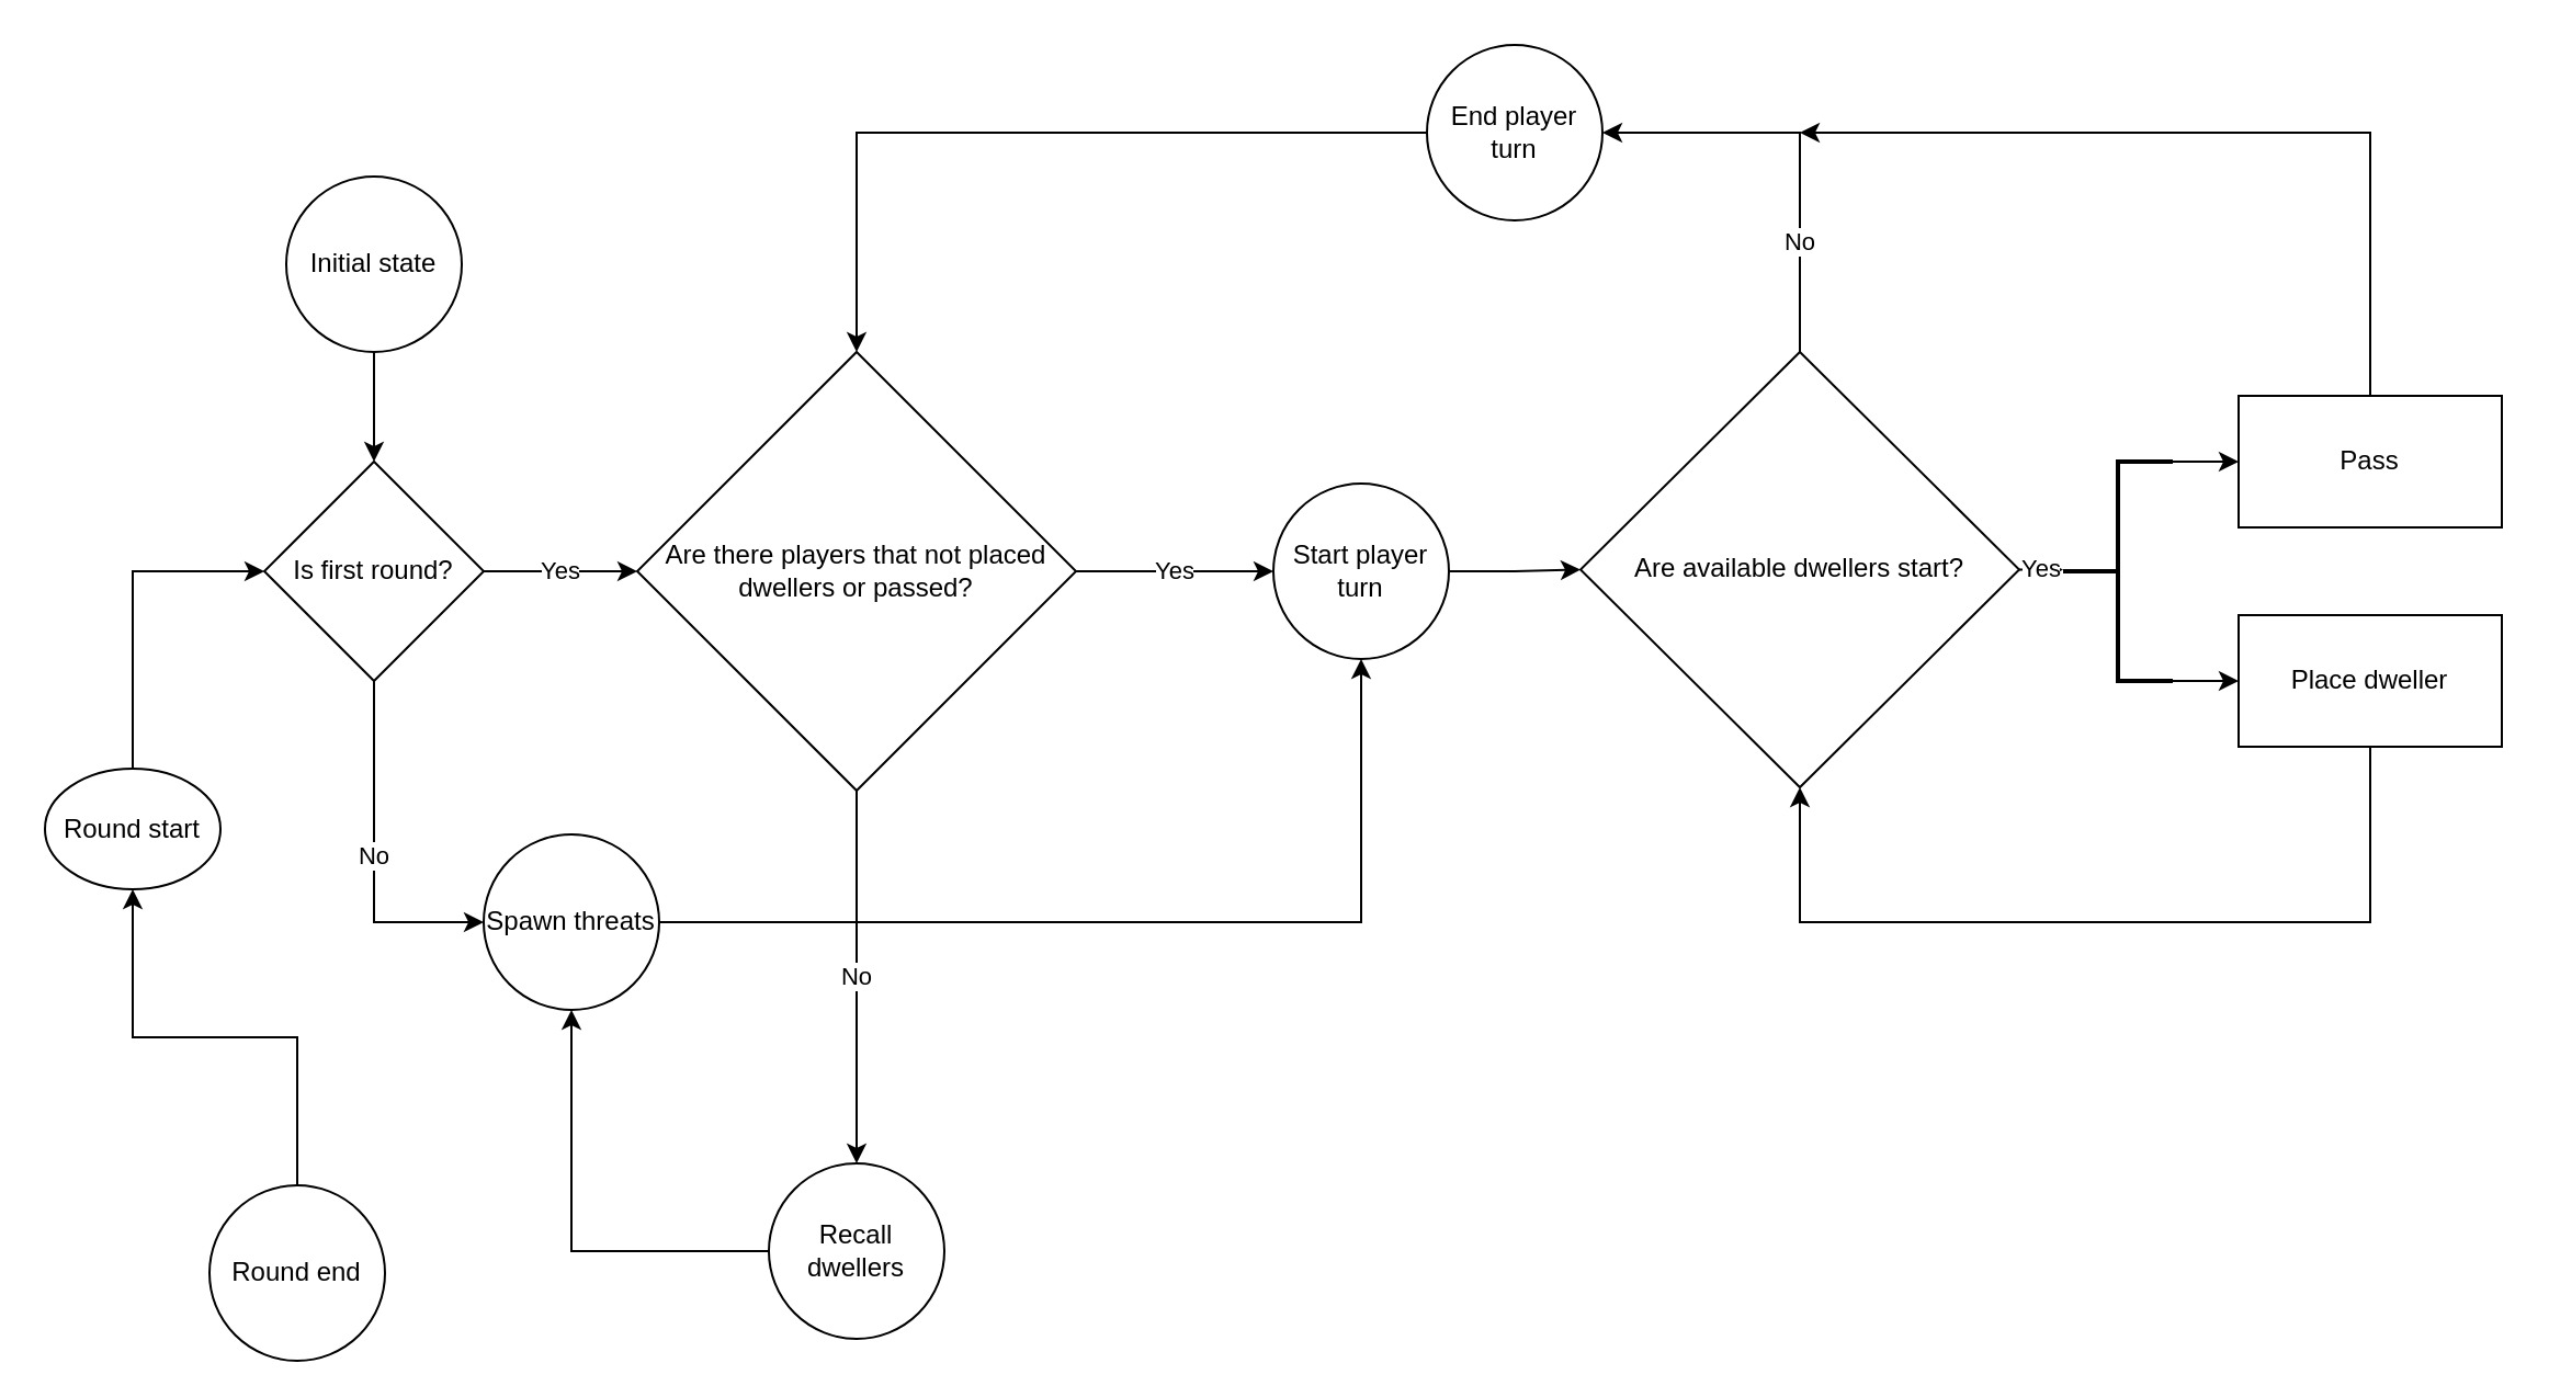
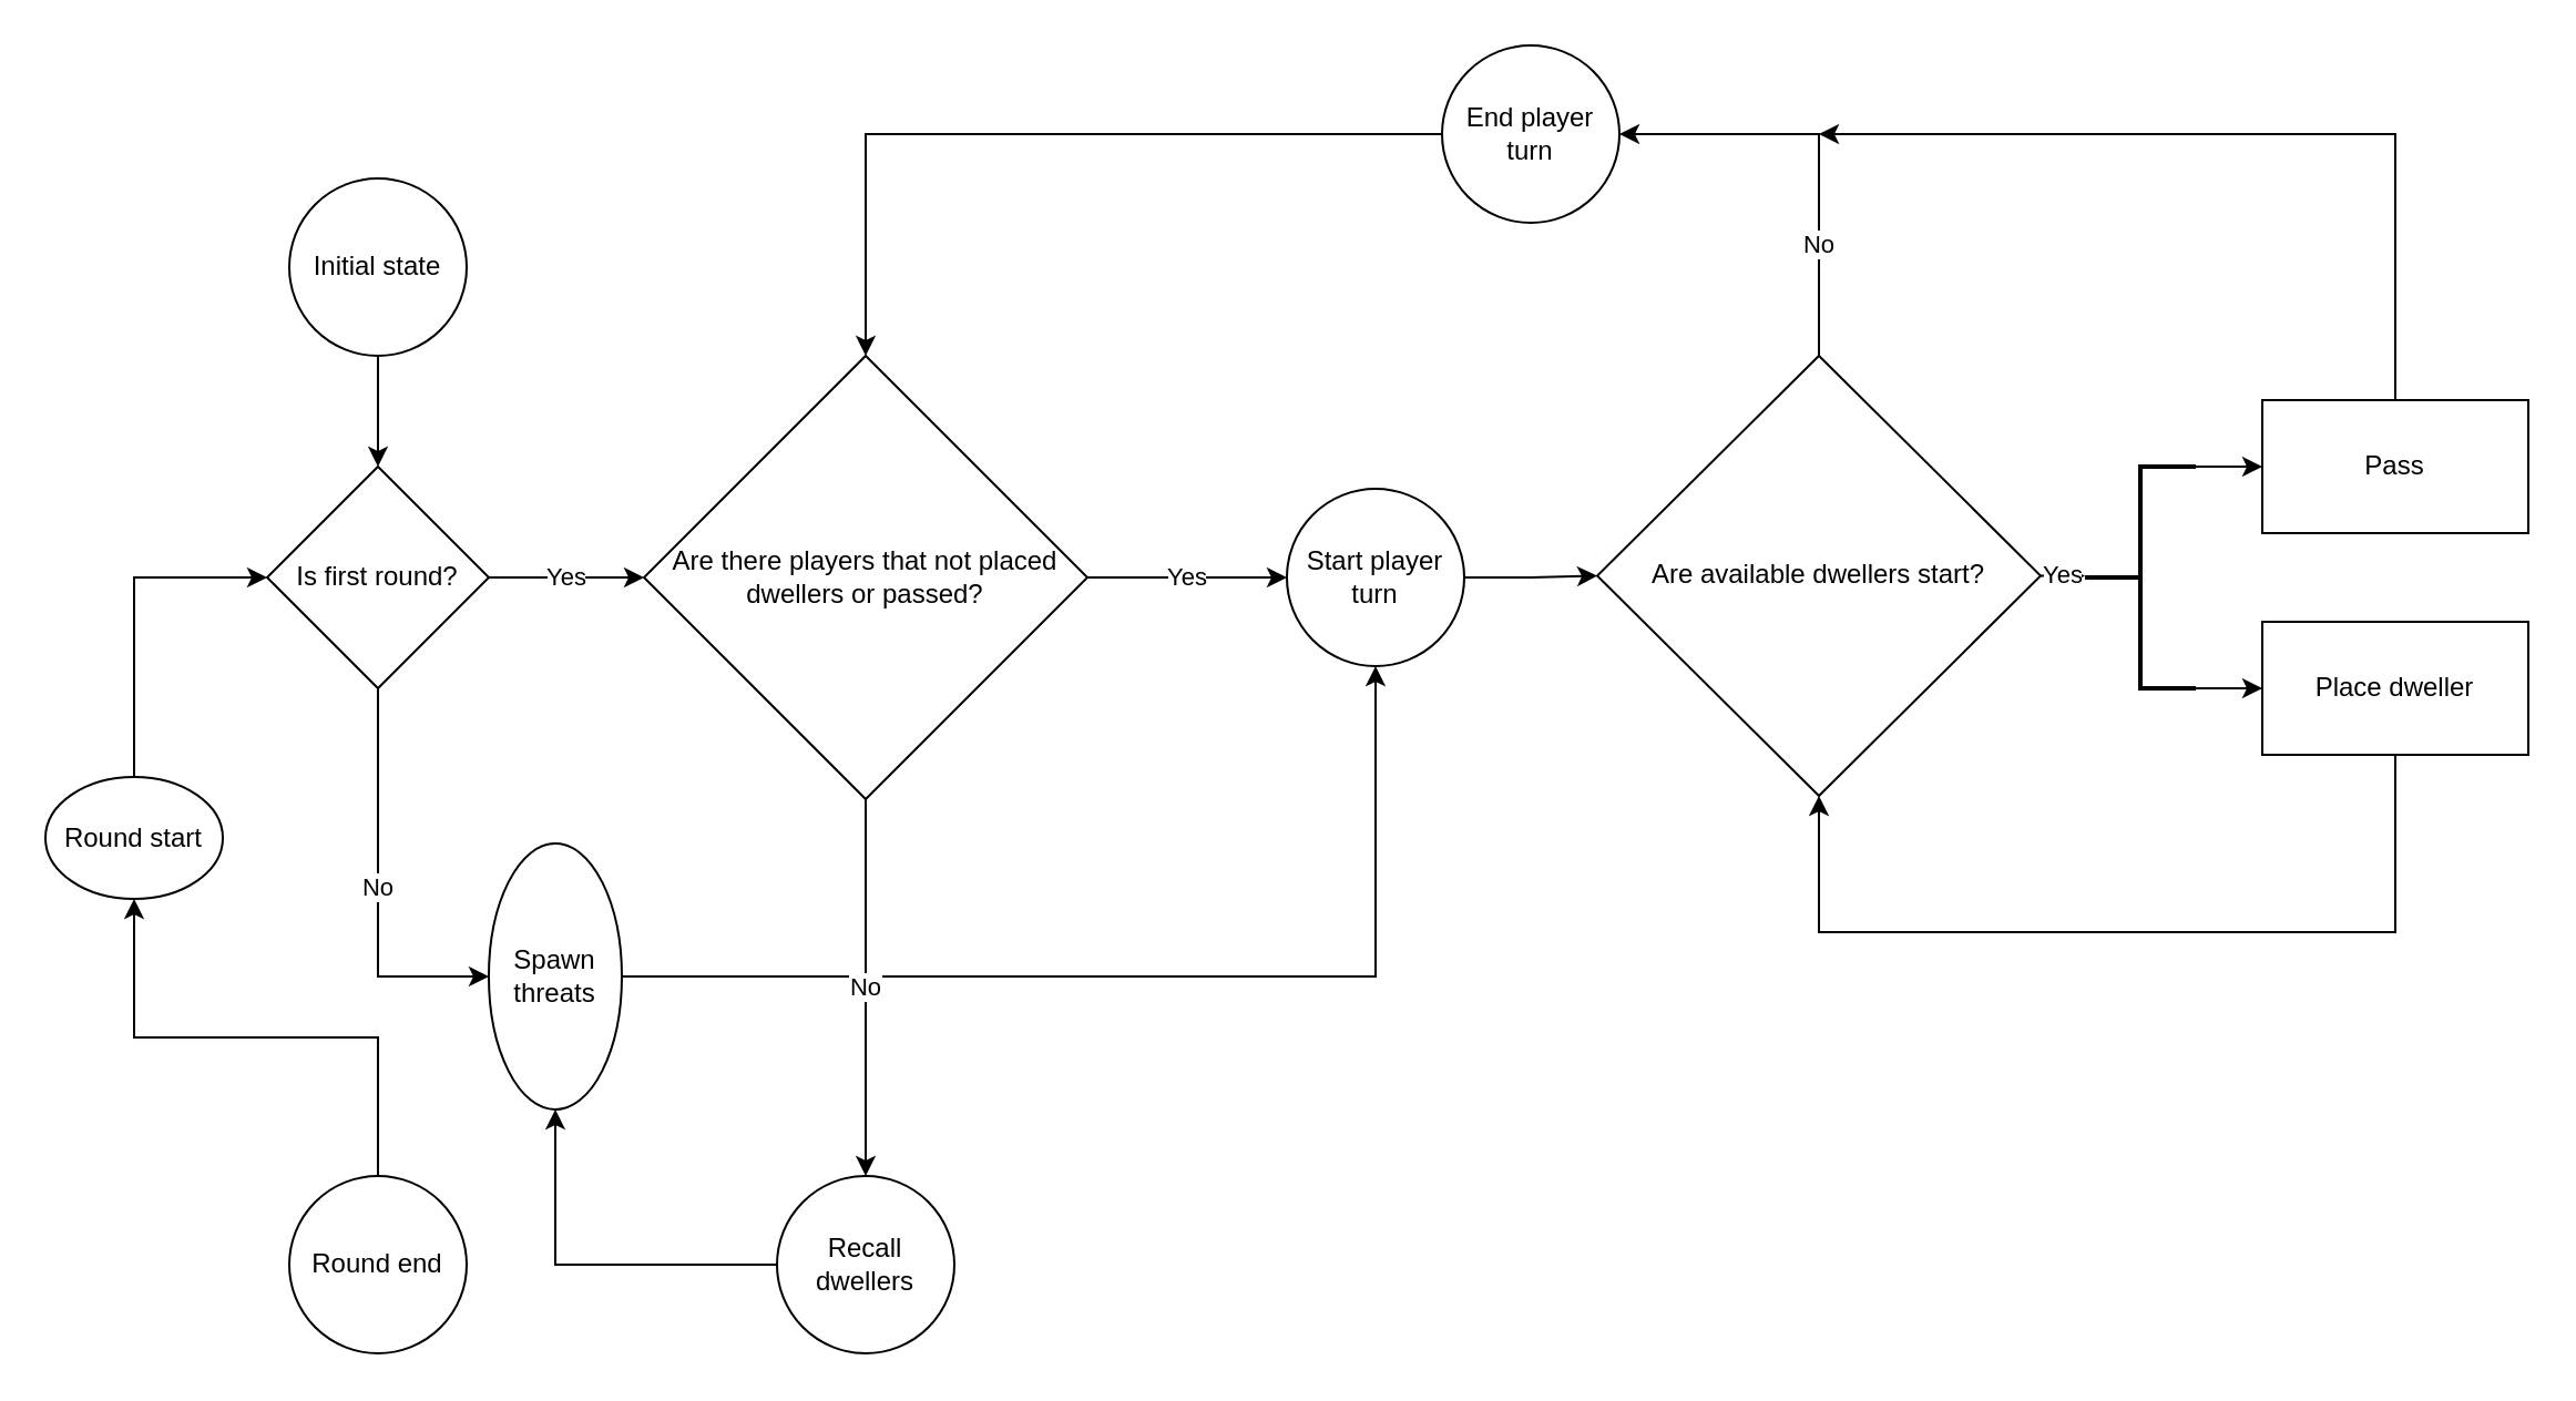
- <mxCell id="7" value="Spawn threats" style="ellipse;whiteSpace=wrap;html=1;aspect=fixed;" parent="1" vertex="1"><mxGeometry x="220" y="380" width="80" height="80" as="geometry" /></mxCell>
+ <mxCell id="7" value="Spawn threats" style="ellipse;whiteSpace=wrap;html=1;aspect=fixed;" parent="1" vertex="1"><mxGeometry x="220" y="380" width="60" height="120" as="geometry" /></mxCell>
- <mxCell id="26" value="Round end" style="ellipse;whiteSpace=wrap;html=1;aspect=fixed;" parent="1" vertex="1"><mxGeometry x="95" y="540" width="80" height="80" as="geometry" /></mxCell>
+ <mxCell id="26" value="Round end" style="ellipse;whiteSpace=wrap;html=1;aspect=fixed;" parent="1" vertex="1"><mxGeometry x="130" y="530" width="80" height="80" as="geometry" /></mxCell>
